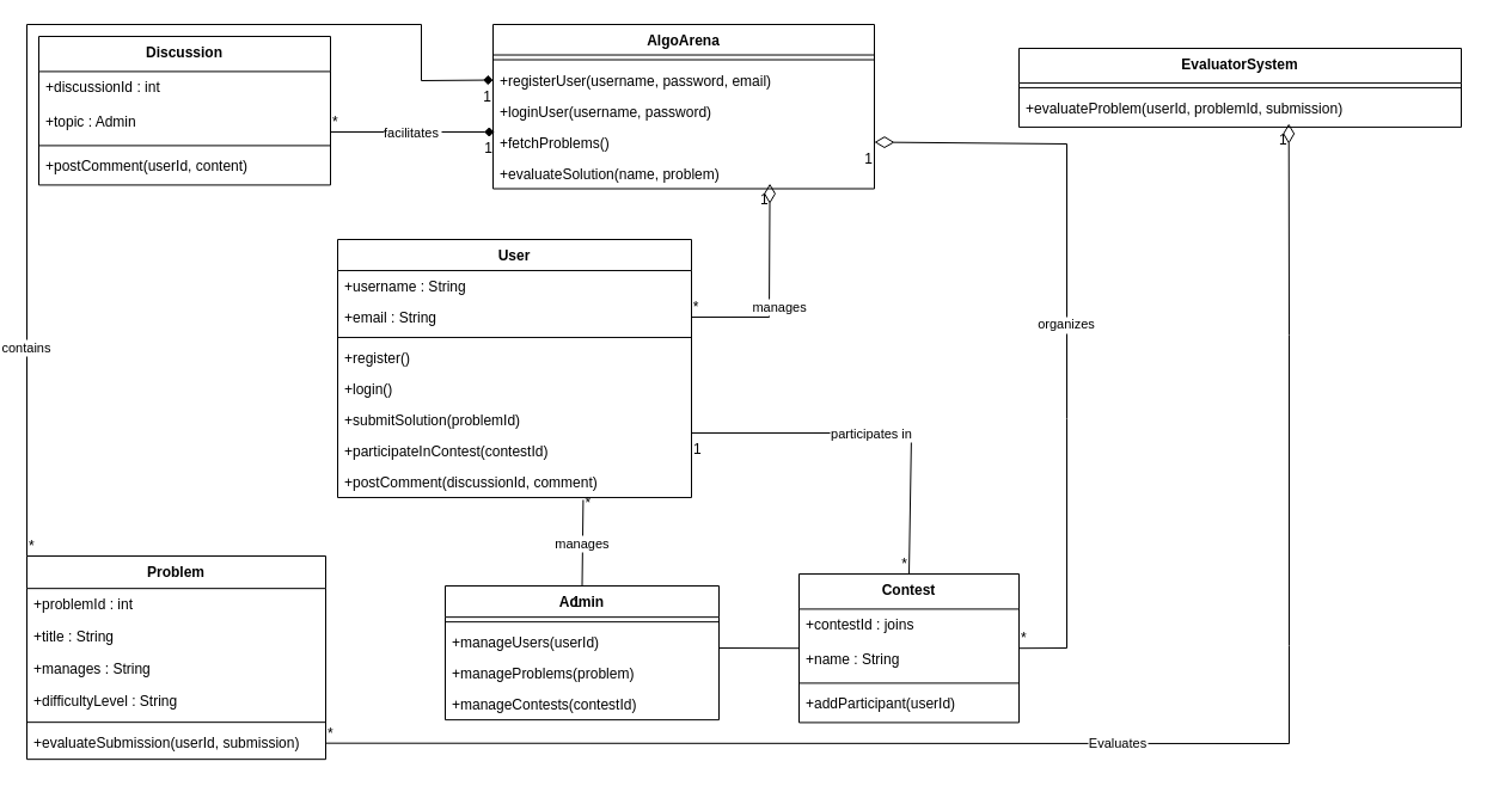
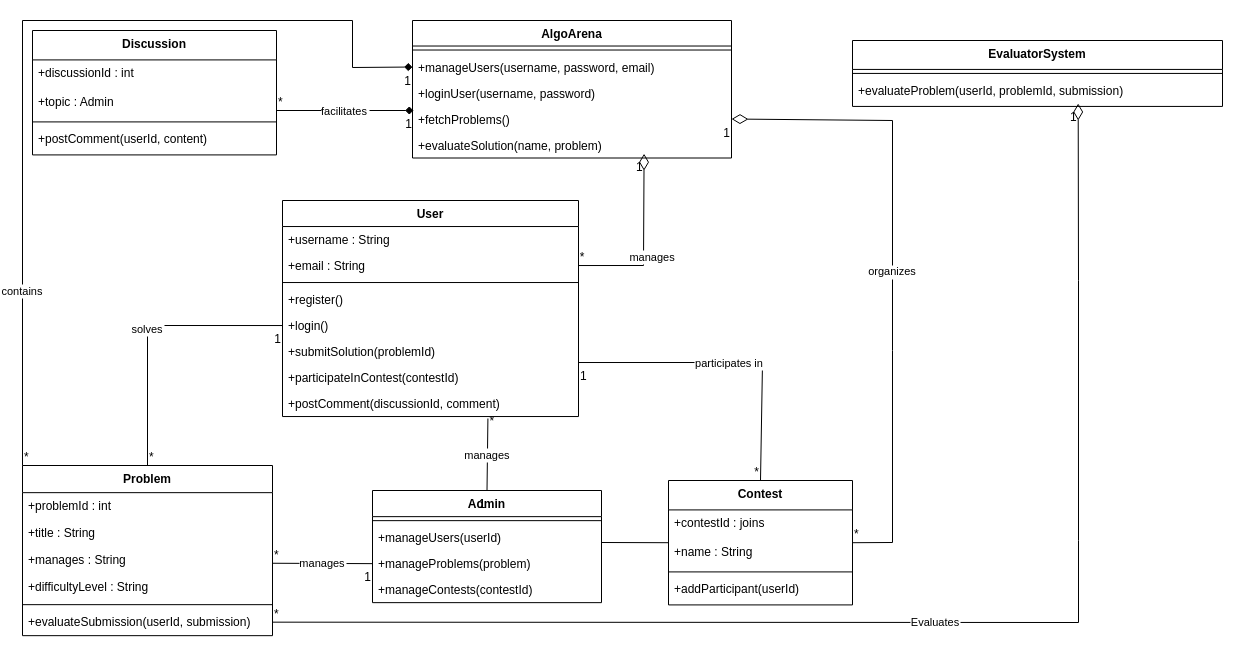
- <mxCell id="35" value="+registerUser(username, password, email)" style="text;strokeColor=none;fillColor=none;align=left;verticalAlign=top;spacingLeft=4;spacingRight=4;overflow=hidden;rotatable=0;points=[[0,0.5],[1,0.5]];portConstraint=eastwest;" parent="33" vertex="1"><mxGeometry y="33.515" width="319" height="26" as="geometry" /></mxCell>
+ <mxCell id="35" value="+manageUsers(username, password, email)" style="text;strokeColor=none;fillColor=none;align=left;verticalAlign=top;spacingLeft=4;spacingRight=4;overflow=hidden;rotatable=0;points=[[0,0.5],[1,0.5]];portConstraint=eastwest;" parent="33" vertex="1"><mxGeometry y="33.515" width="319" height="26" as="geometry" /></mxCell>
+ <mxCell id="52" value="solves" style="curved=0;startArrow=none;endArrow=none;exitX=0;exitY=0.5;entryX=0.5;entryY=0;rounded=0;entryDx=0;entryDy=0;exitDx=0;exitDy=0;" parent="1" source="7" target="16" edge="1"><mxGeometry relative="1" as="geometry"><Array as="points"><mxPoint x="145" y="325" /></Array><mxPoint x="294" y="427" as="sourcePoint" /><mxPoint x="182" y="522" as="targetPoint" /></mxGeometry></mxCell>
+ <mxCell id="53" value="1" style="edgeLabel;resizable=0;labelBackgroundColor=none;fontSize=12;align=right;verticalAlign=top;" parent="52" vertex="1"><mxGeometry x="-1" relative="1" as="geometry" /></mxCell>
+ <mxCell id="54" value="*" style="edgeLabel;resizable=0;labelBackgroundColor=none;fontSize=12;align=left;verticalAlign=bottom;" parent="52" vertex="1"><mxGeometry x="1" relative="1" as="geometry" /></mxCell>
+ <mxCell id="45" value="manages" style="curved=0;startArrow=none;endArrow=none;exitX=0;exitY=0.5;rounded=0;exitDx=0;exitDy=0;entryX=1.001;entryY=0.614;entryDx=0;entryDy=0;entryPerimeter=0;" parent="1" source="14" target="19" edge="1"><mxGeometry relative="1" as="geometry"><Array as="points" /><mxPoint x="219" y="133" as="sourcePoint" /><mxPoint x="270" y="560" as="targetPoint" /></mxGeometry></mxCell>
+ <mxCell id="46" value="1" style="edgeLabel;resizable=0;labelBackgroundColor=none;fontSize=12;align=right;verticalAlign=top;" parent="45" vertex="1"><mxGeometry x="-1" relative="1" as="geometry" /></mxCell>
+ <mxCell id="47" value="*" style="edgeLabel;resizable=0;labelBackgroundColor=none;fontSize=12;align=left;verticalAlign=bottom;" parent="45" vertex="1"><mxGeometry x="1" relative="1" as="geometry" /></mxCell>
